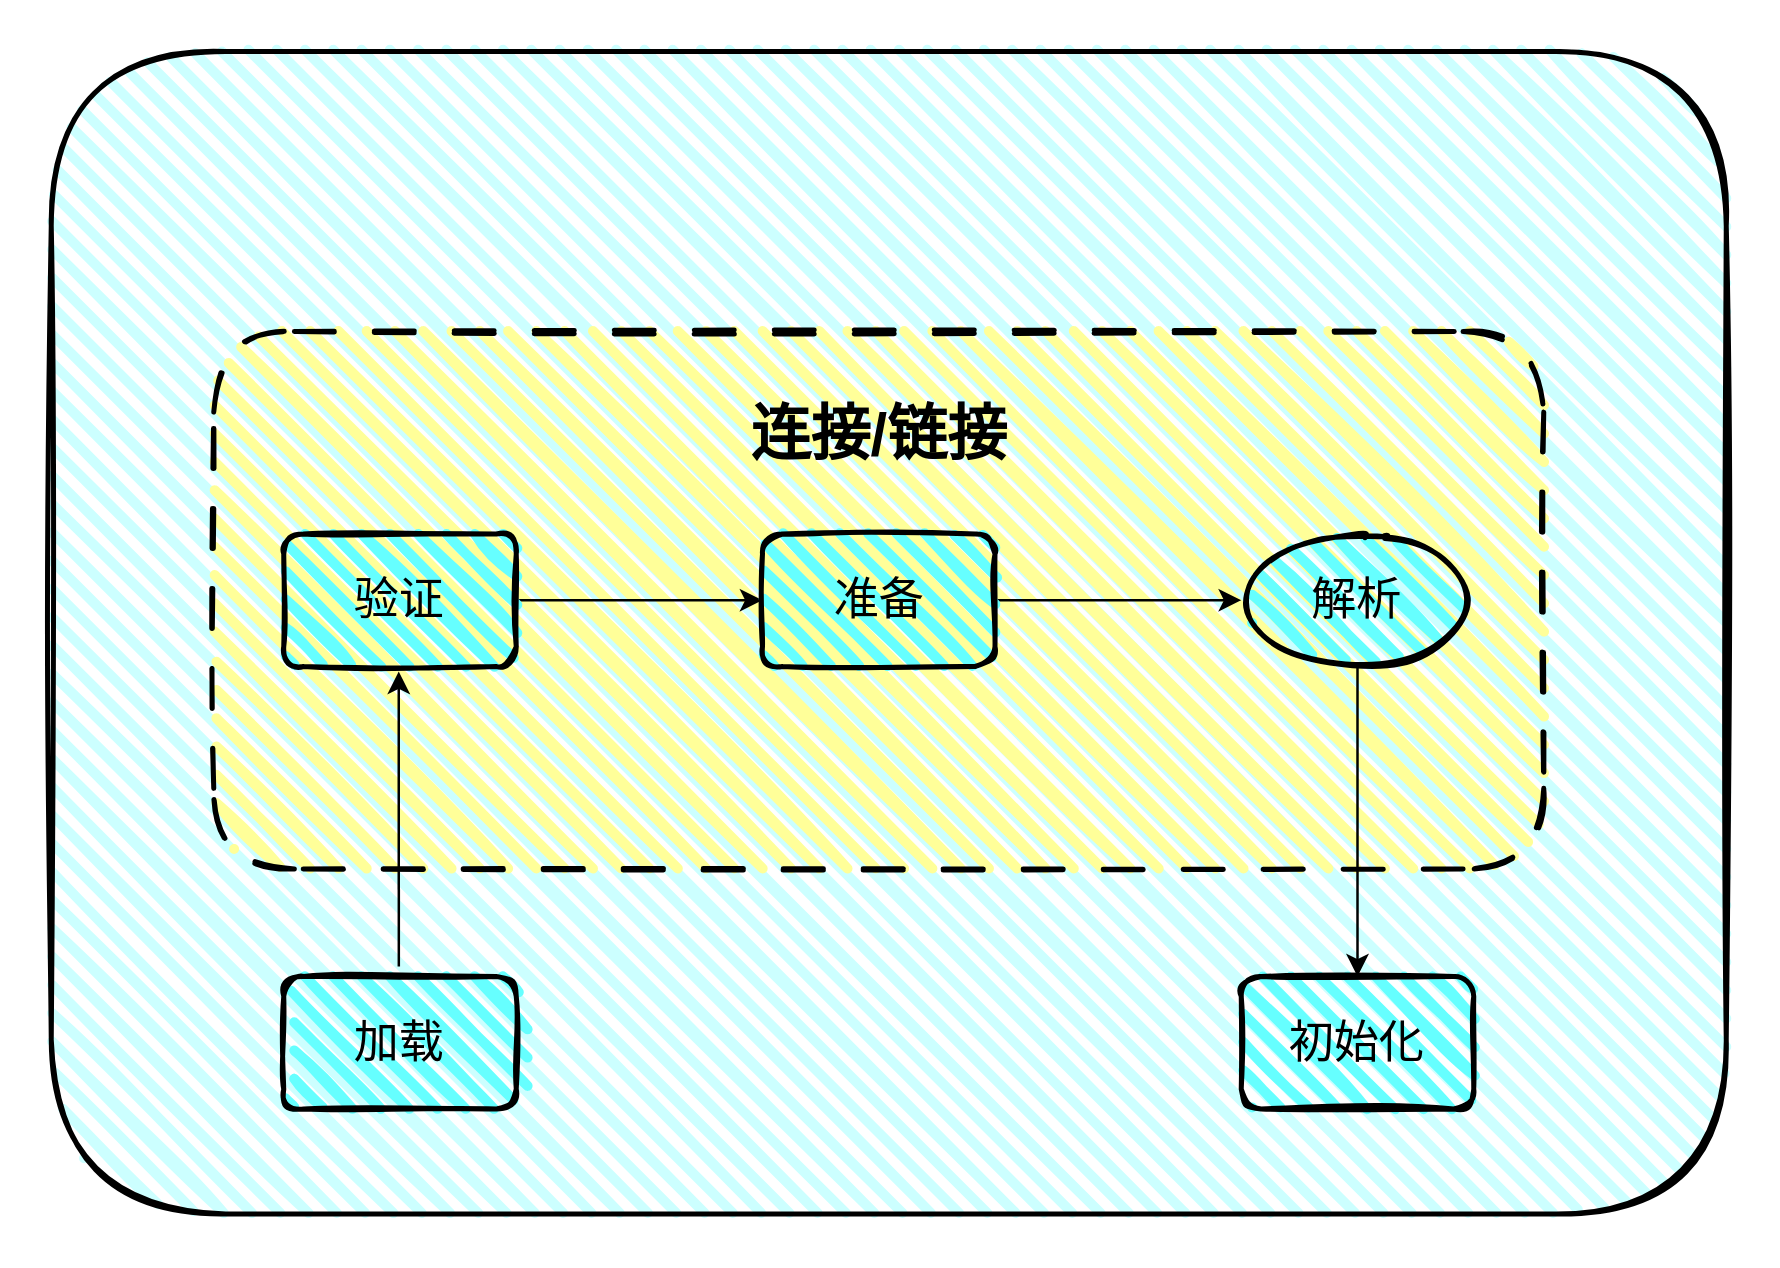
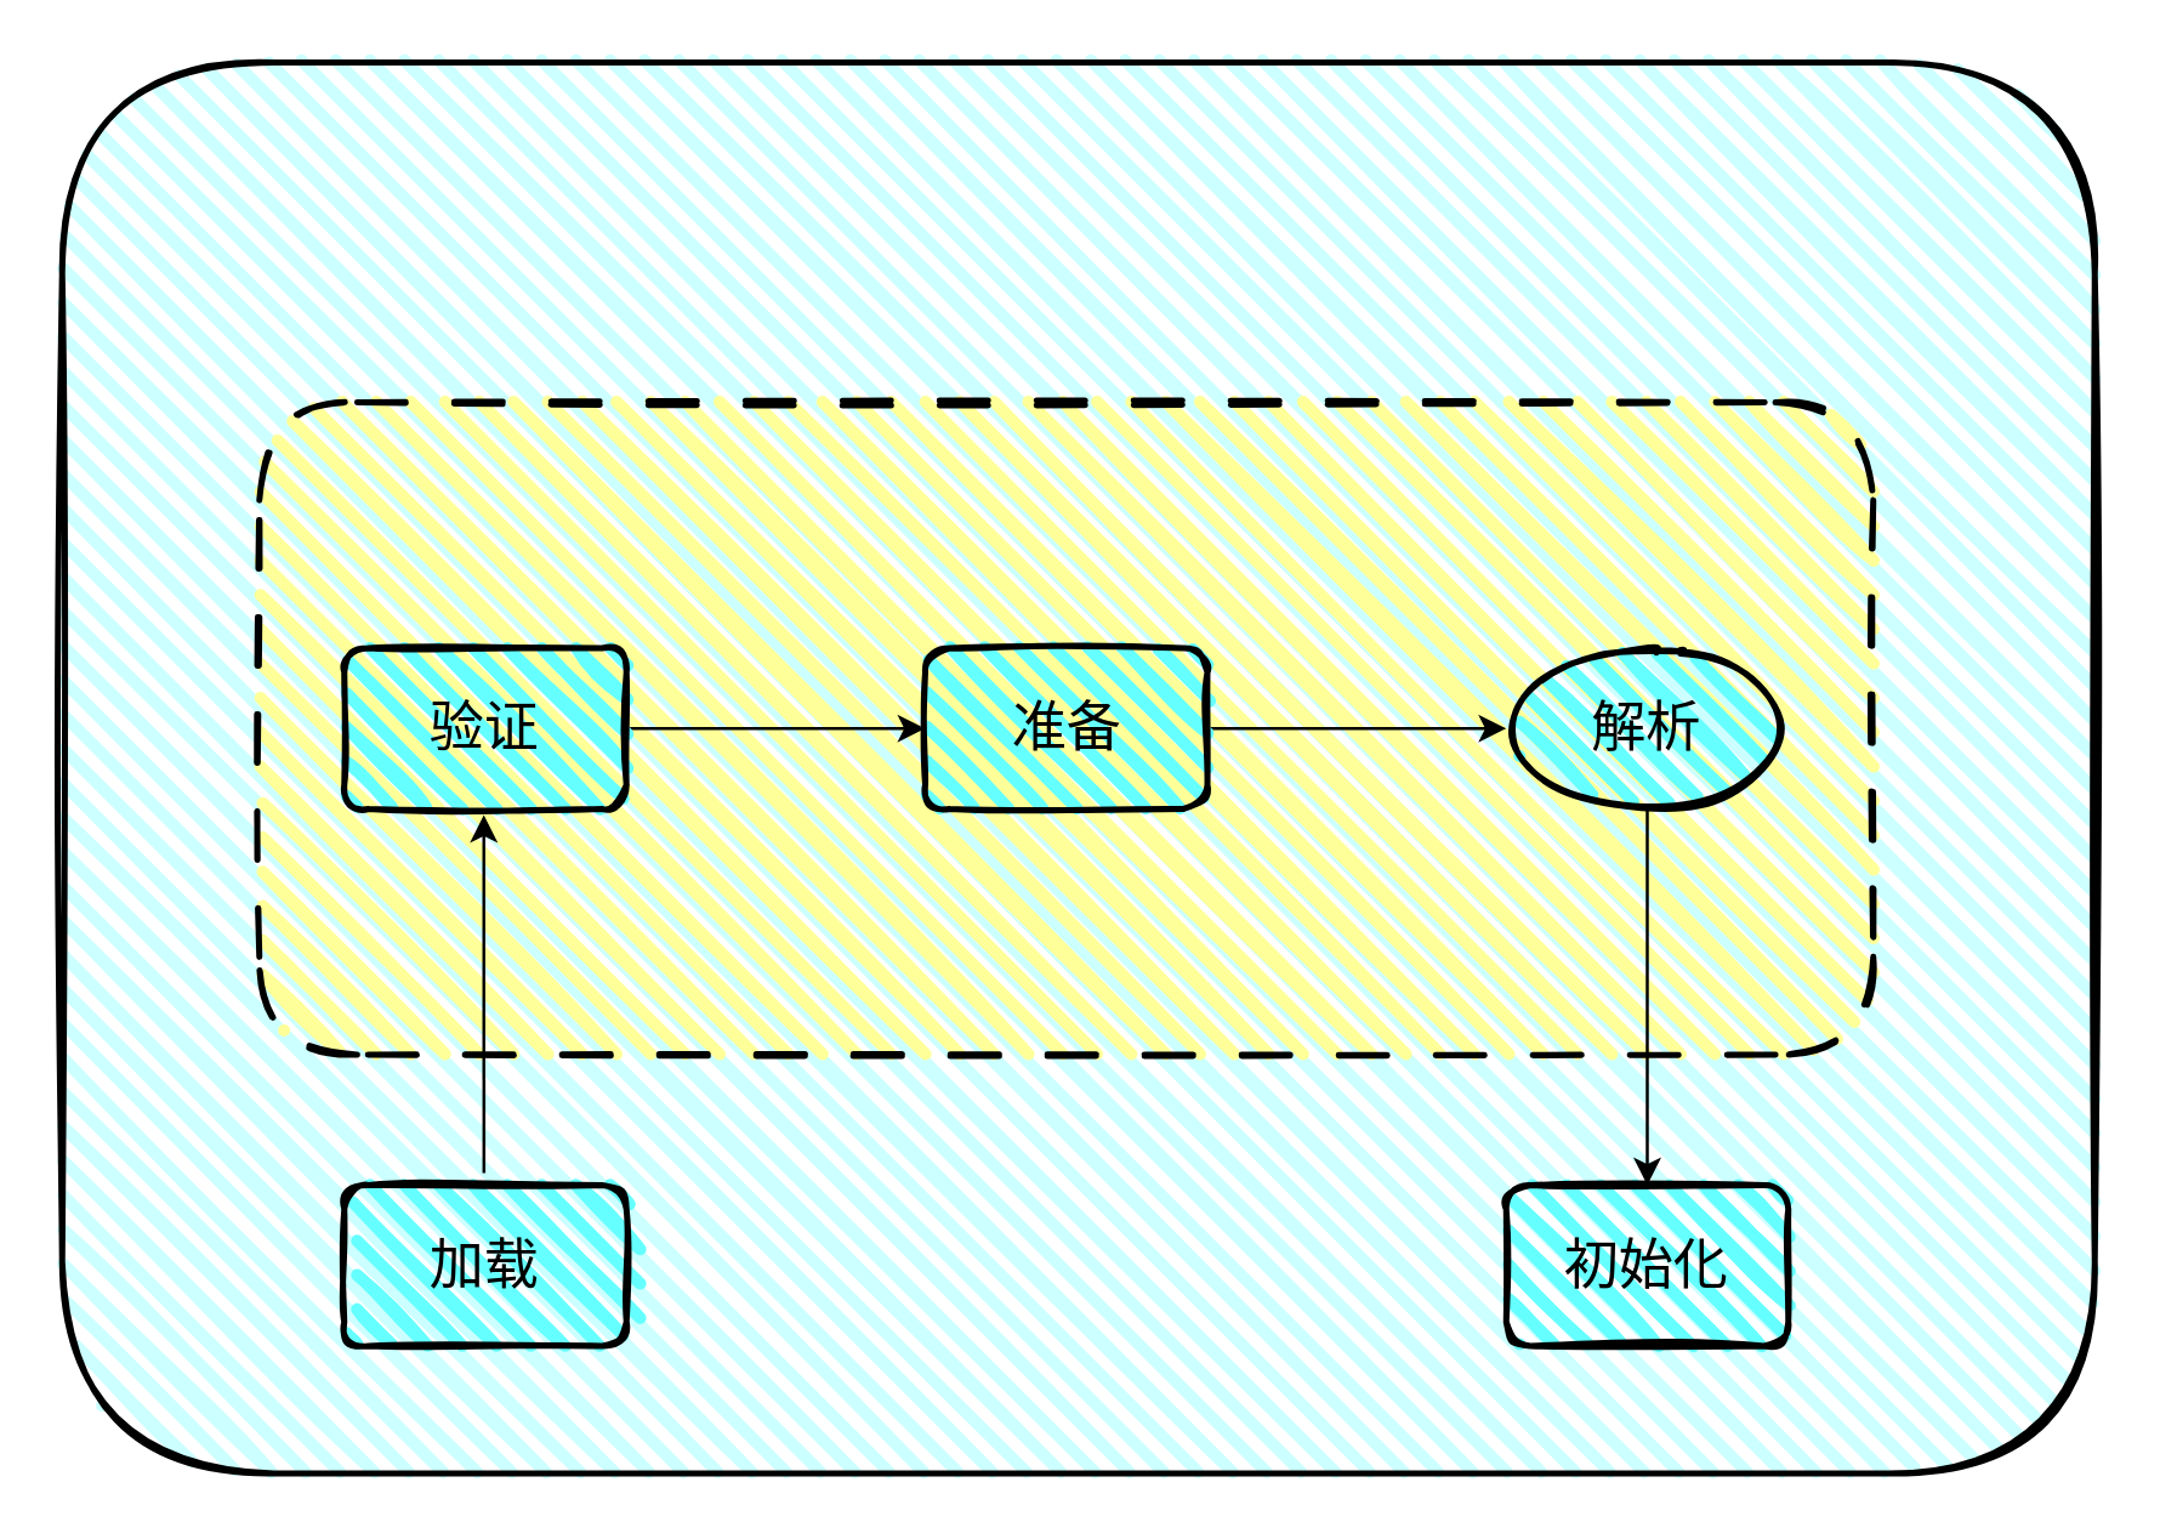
- <mxCell id="13" value="连接/链接" style="text;strokeColor=none;fillColor=none;html=1;fontSize=24;fontStyle=1;verticalAlign=middle;align=center;" vertex="1" parent="1"><mxGeometry x="301" y="154" width="100" height="40" as="geometry" /></mxCell>
